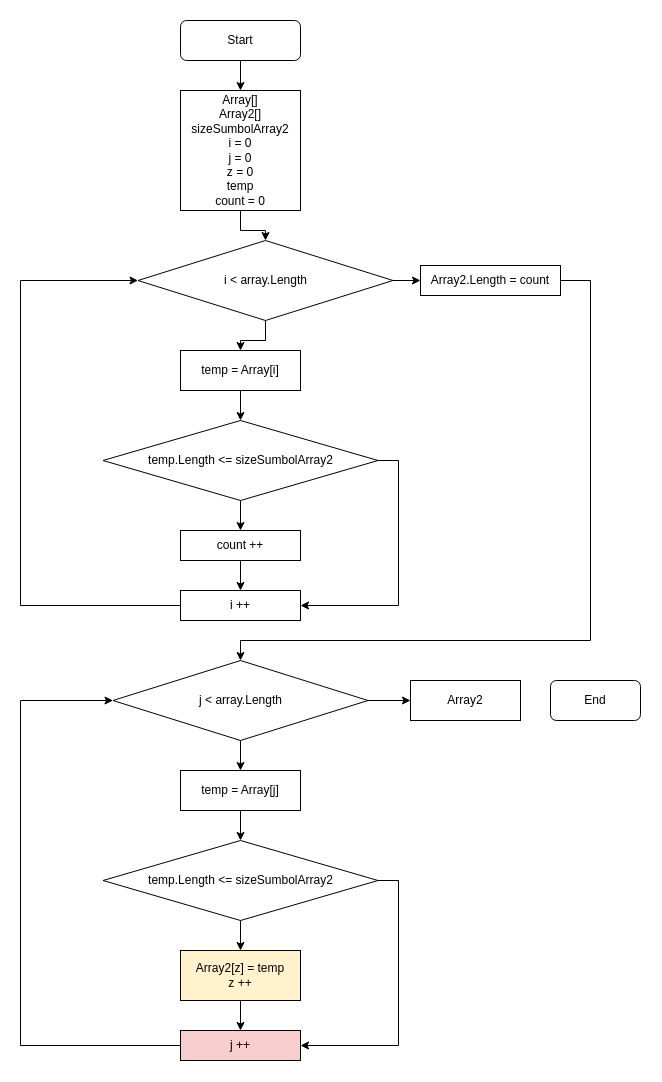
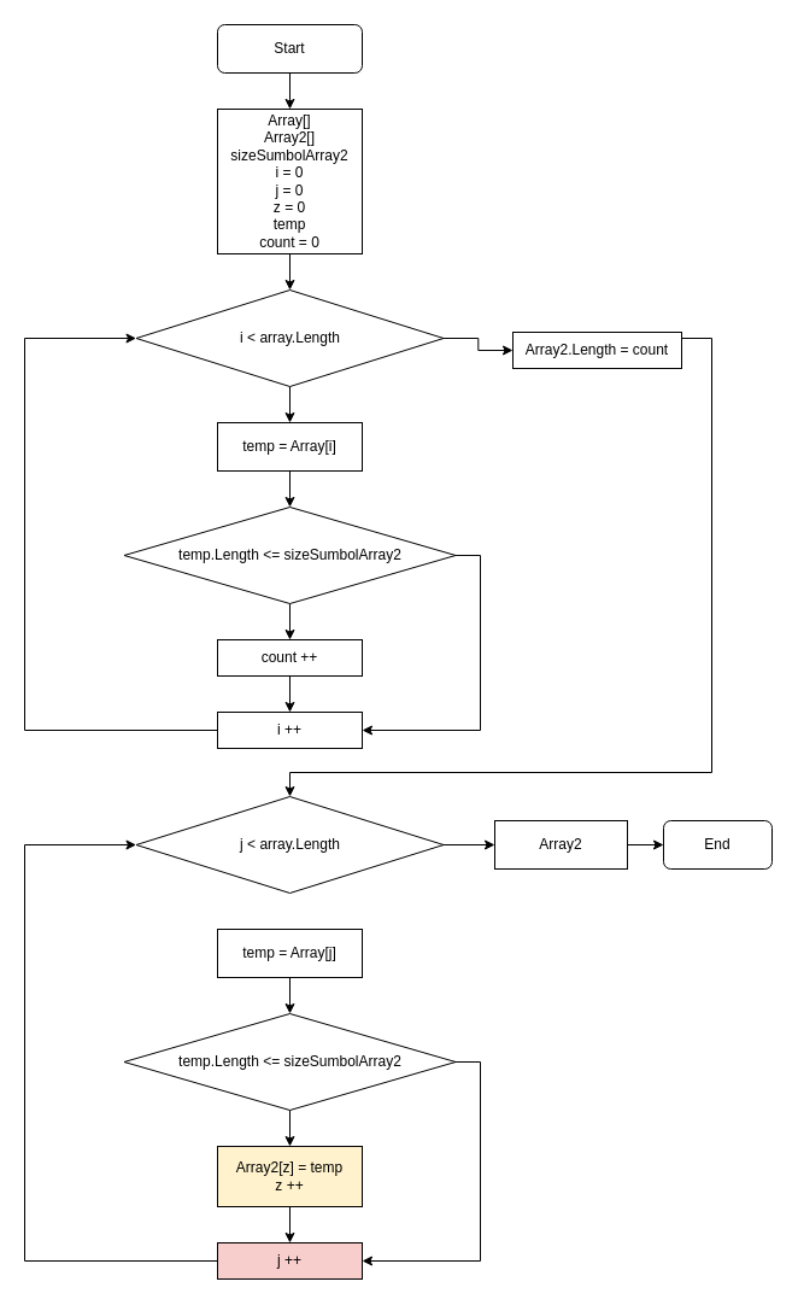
- <mxCell id="8" value="i &amp;lt; array.Length" style="rhombus;whiteSpace=wrap;html=1;" vertex="1" parent="1"><mxGeometry x="137.5" y="240" width="255" height="80" as="geometry" /></mxCell>
+ <mxCell id="8" value="i &amp;lt; array.Length" style="rhombus;whiteSpace=wrap;html=1;" vertex="1" parent="1"><mxGeometry x="112.5" y="240" width="255" height="80" as="geometry" /></mxCell>
- <mxCell id="19" value="Array2.Length = count" style="rounded=0;whiteSpace=wrap;html=1;" vertex="1" parent="1"><mxGeometry x="420" y="265" width="140" height="30" as="geometry" /></mxCell>
+ <mxCell id="19" value="Array2.Length = count" style="rounded=0;whiteSpace=wrap;html=1;" vertex="1" parent="1"><mxGeometry x="425" y="275" width="140" height="30" as="geometry" /></mxCell>
+ <mxCell id="32" value="" style="edgeStyle=orthogonalEdgeStyle;rounded=0;orthogonalLoop=1;jettySize=auto;html=1;" edge="1" parent="1" source="33" target="34"><mxGeometry relative="1" as="geometry" /></mxCell>
- <mxCell id="20" style="edgeStyle=orthogonalEdgeStyle;rounded=0;orthogonalLoop=1;jettySize=auto;html=1;entryX=0.5;entryY=0;entryDx=0;entryDy=0;" edge="1" source="22" target="24" parent="1"><mxGeometry relative="1" as="geometry" /></mxCell>
